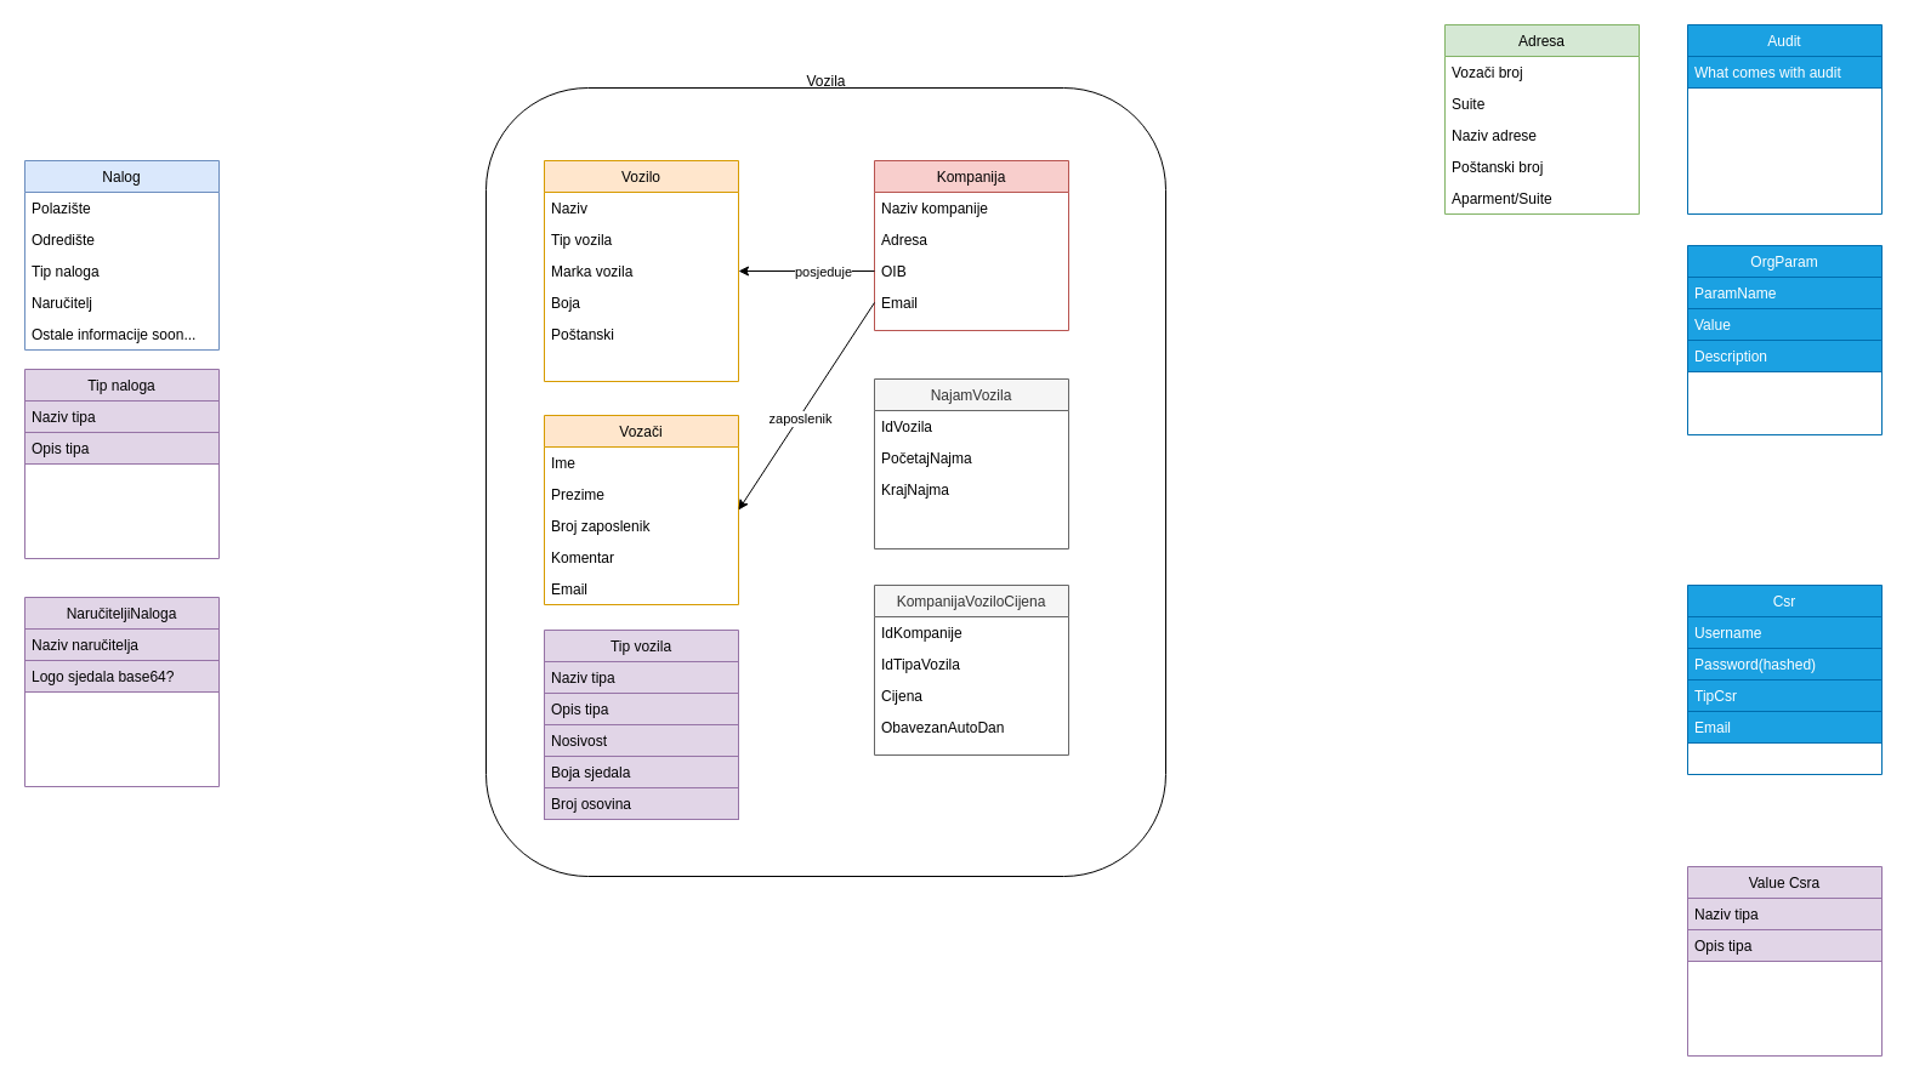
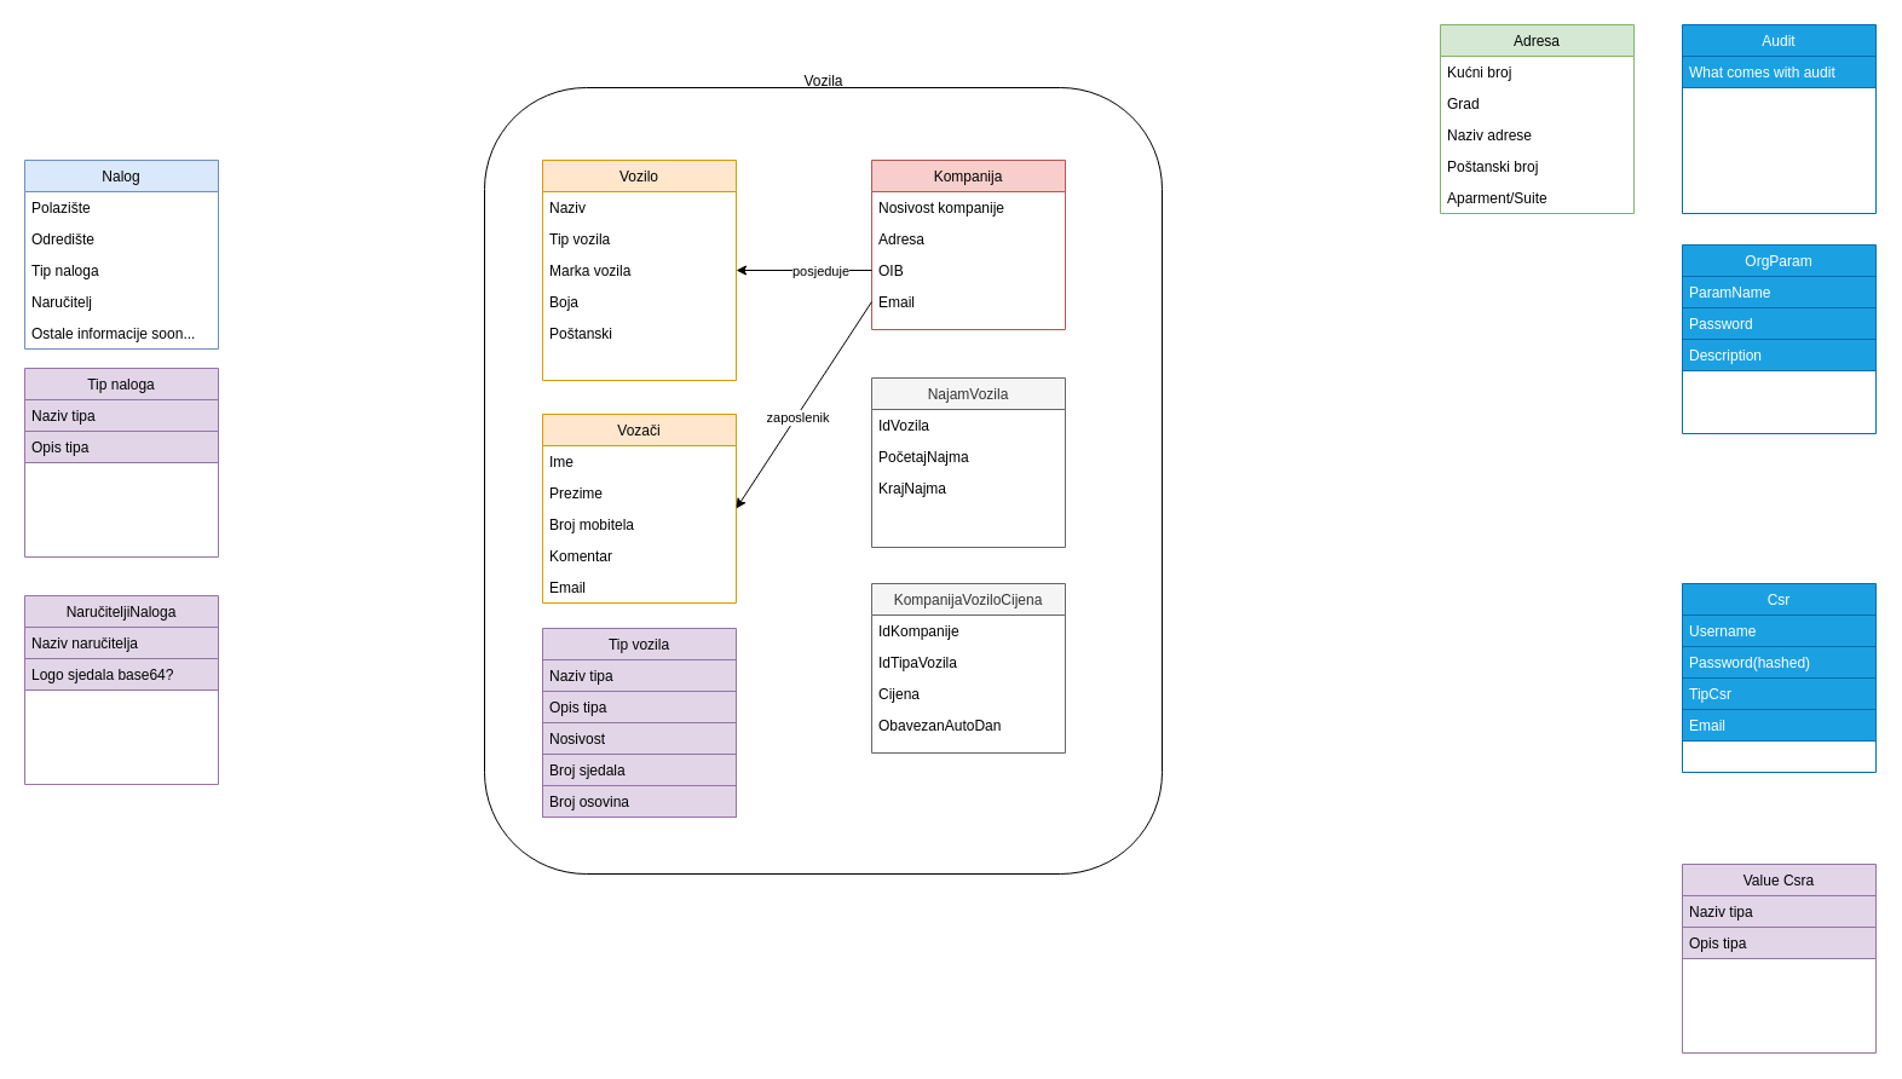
- <mxCell id="31" value="Vozači broj" style="text;align=left;verticalAlign=top;spacingLeft=4;spacingRight=4;overflow=hidden;rotatable=0;points=[[0,0.5],[1,0.5]];portConstraint=eastwest;rounded=0;shadow=0;html=0;" vertex="1" parent="30"><mxGeometry y="26" width="160" height="26" as="geometry" /></mxCell>
+ <mxCell id="31" value="Kućni broj" style="text;align=left;verticalAlign=top;spacingLeft=4;spacingRight=4;overflow=hidden;rotatable=0;points=[[0,0.5],[1,0.5]];portConstraint=eastwest;rounded=0;shadow=0;html=0;" vertex="1" parent="30"><mxGeometry y="26" width="160" height="26" as="geometry" /></mxCell>
- <mxCell id="32" value="Suite" style="text;align=left;verticalAlign=top;spacingLeft=4;spacingRight=4;overflow=hidden;rotatable=0;points=[[0,0.5],[1,0.5]];portConstraint=eastwest;rounded=0;shadow=0;html=0;" vertex="1" parent="30"><mxGeometry y="52" width="160" height="26" as="geometry" /></mxCell>
+ <mxCell id="32" value="Grad" style="text;align=left;verticalAlign=top;spacingLeft=4;spacingRight=4;overflow=hidden;rotatable=0;points=[[0,0.5],[1,0.5]];portConstraint=eastwest;rounded=0;shadow=0;html=0;" vertex="1" parent="30"><mxGeometry y="52" width="160" height="26" as="geometry" /></mxCell>
- <mxCell id="16" value="Naziv kompanije" style="text;align=left;verticalAlign=top;spacingLeft=4;spacingRight=4;overflow=hidden;rotatable=0;points=[[0,0.5],[1,0.5]];portConstraint=eastwest;" vertex="1" parent="15"><mxGeometry y="26" width="160" height="26" as="geometry" /></mxCell>
+ <mxCell id="16" value="Nosivost kompanije" style="text;align=left;verticalAlign=top;spacingLeft=4;spacingRight=4;overflow=hidden;rotatable=0;points=[[0,0.5],[1,0.5]];portConstraint=eastwest;" vertex="1" parent="15"><mxGeometry y="26" width="160" height="26" as="geometry" /></mxCell>
- <mxCell id="45" value="Value" style="text;align=left;verticalAlign=top;spacingLeft=4;spacingRight=4;overflow=hidden;rotatable=0;points=[[0,0.5],[1,0.5]];portConstraint=eastwest;rounded=0;shadow=0;html=0;fillColor=#1ba1e2;strokeColor=#006EAF;fontColor=#ffffff;" vertex="1" parent="43"><mxGeometry y="52" width="160" height="26" as="geometry" /></mxCell>
+ <mxCell id="45" value="Password" style="text;align=left;verticalAlign=top;spacingLeft=4;spacingRight=4;overflow=hidden;rotatable=0;points=[[0,0.5],[1,0.5]];portConstraint=eastwest;rounded=0;shadow=0;html=0;fillColor=#1ba1e2;strokeColor=#006EAF;fontColor=#ffffff;" vertex="1" parent="43"><mxGeometry y="52" width="160" height="26" as="geometry" /></mxCell>
- <mxCell id="25" value="Broj zaposlenik" style="text;align=left;verticalAlign=top;spacingLeft=4;spacingRight=4;overflow=hidden;rotatable=0;points=[[0,0.5],[1,0.5]];portConstraint=eastwest;rounded=0;shadow=0;html=0;" vertex="1" parent="22"><mxGeometry y="78" width="160" height="26" as="geometry" /></mxCell>
+ <mxCell id="25" value="Broj mobitela" style="text;align=left;verticalAlign=top;spacingLeft=4;spacingRight=4;overflow=hidden;rotatable=0;points=[[0,0.5],[1,0.5]];portConstraint=eastwest;rounded=0;shadow=0;html=0;" vertex="1" parent="22"><mxGeometry y="78" width="160" height="26" as="geometry" /></mxCell>
- <mxCell id="51" value="Boja sjedala" style="text;align=left;verticalAlign=top;spacingLeft=4;spacingRight=4;overflow=hidden;rotatable=0;points=[[0,0.5],[1,0.5]];portConstraint=eastwest;rounded=0;shadow=0;html=0;fillColor=#e1d5e7;strokeColor=#9673a6;" vertex="1" parent="47"><mxGeometry y="104" width="160" height="26" as="geometry" /></mxCell>
+ <mxCell id="51" value="Broj sjedala" style="text;align=left;verticalAlign=top;spacingLeft=4;spacingRight=4;overflow=hidden;rotatable=0;points=[[0,0.5],[1,0.5]];portConstraint=eastwest;rounded=0;shadow=0;html=0;fillColor=#e1d5e7;strokeColor=#9673a6;" vertex="1" parent="47"><mxGeometry y="104" width="160" height="26" as="geometry" /></mxCell>
